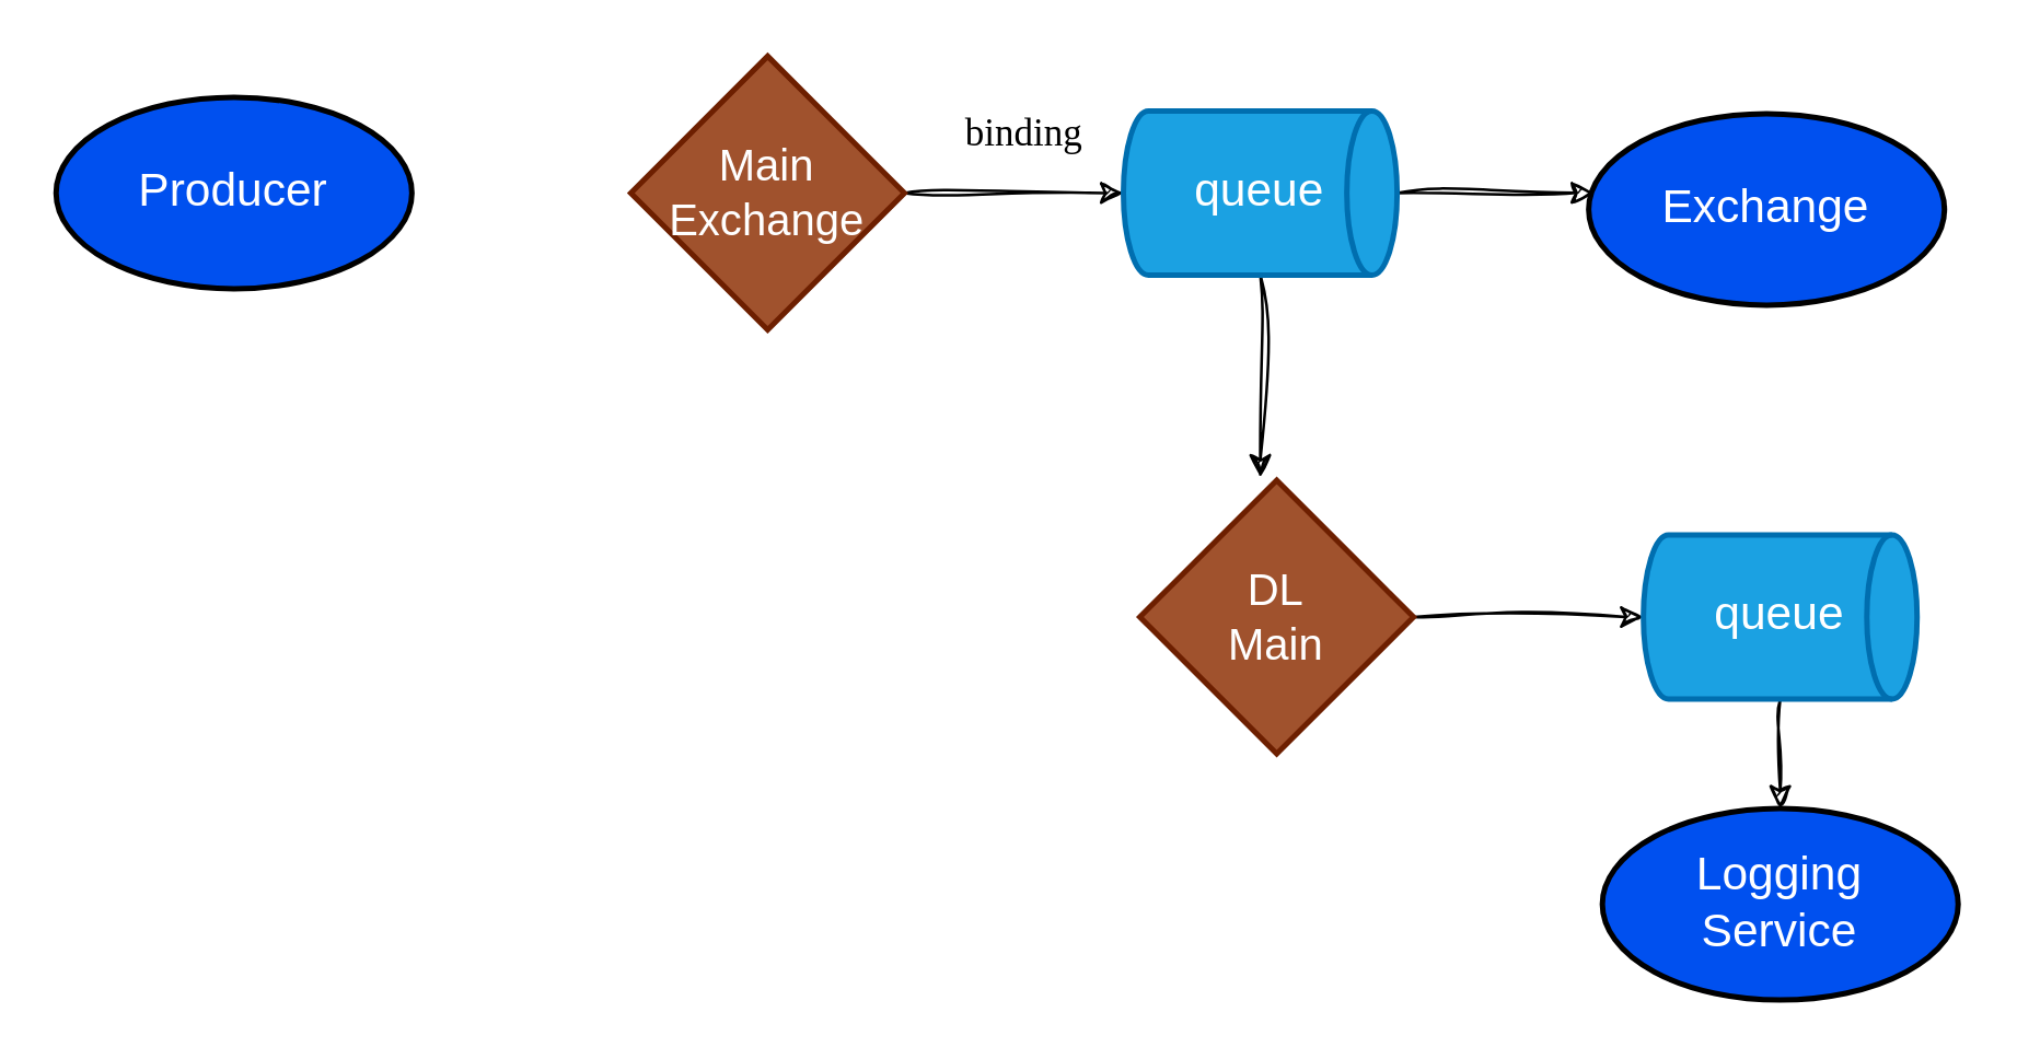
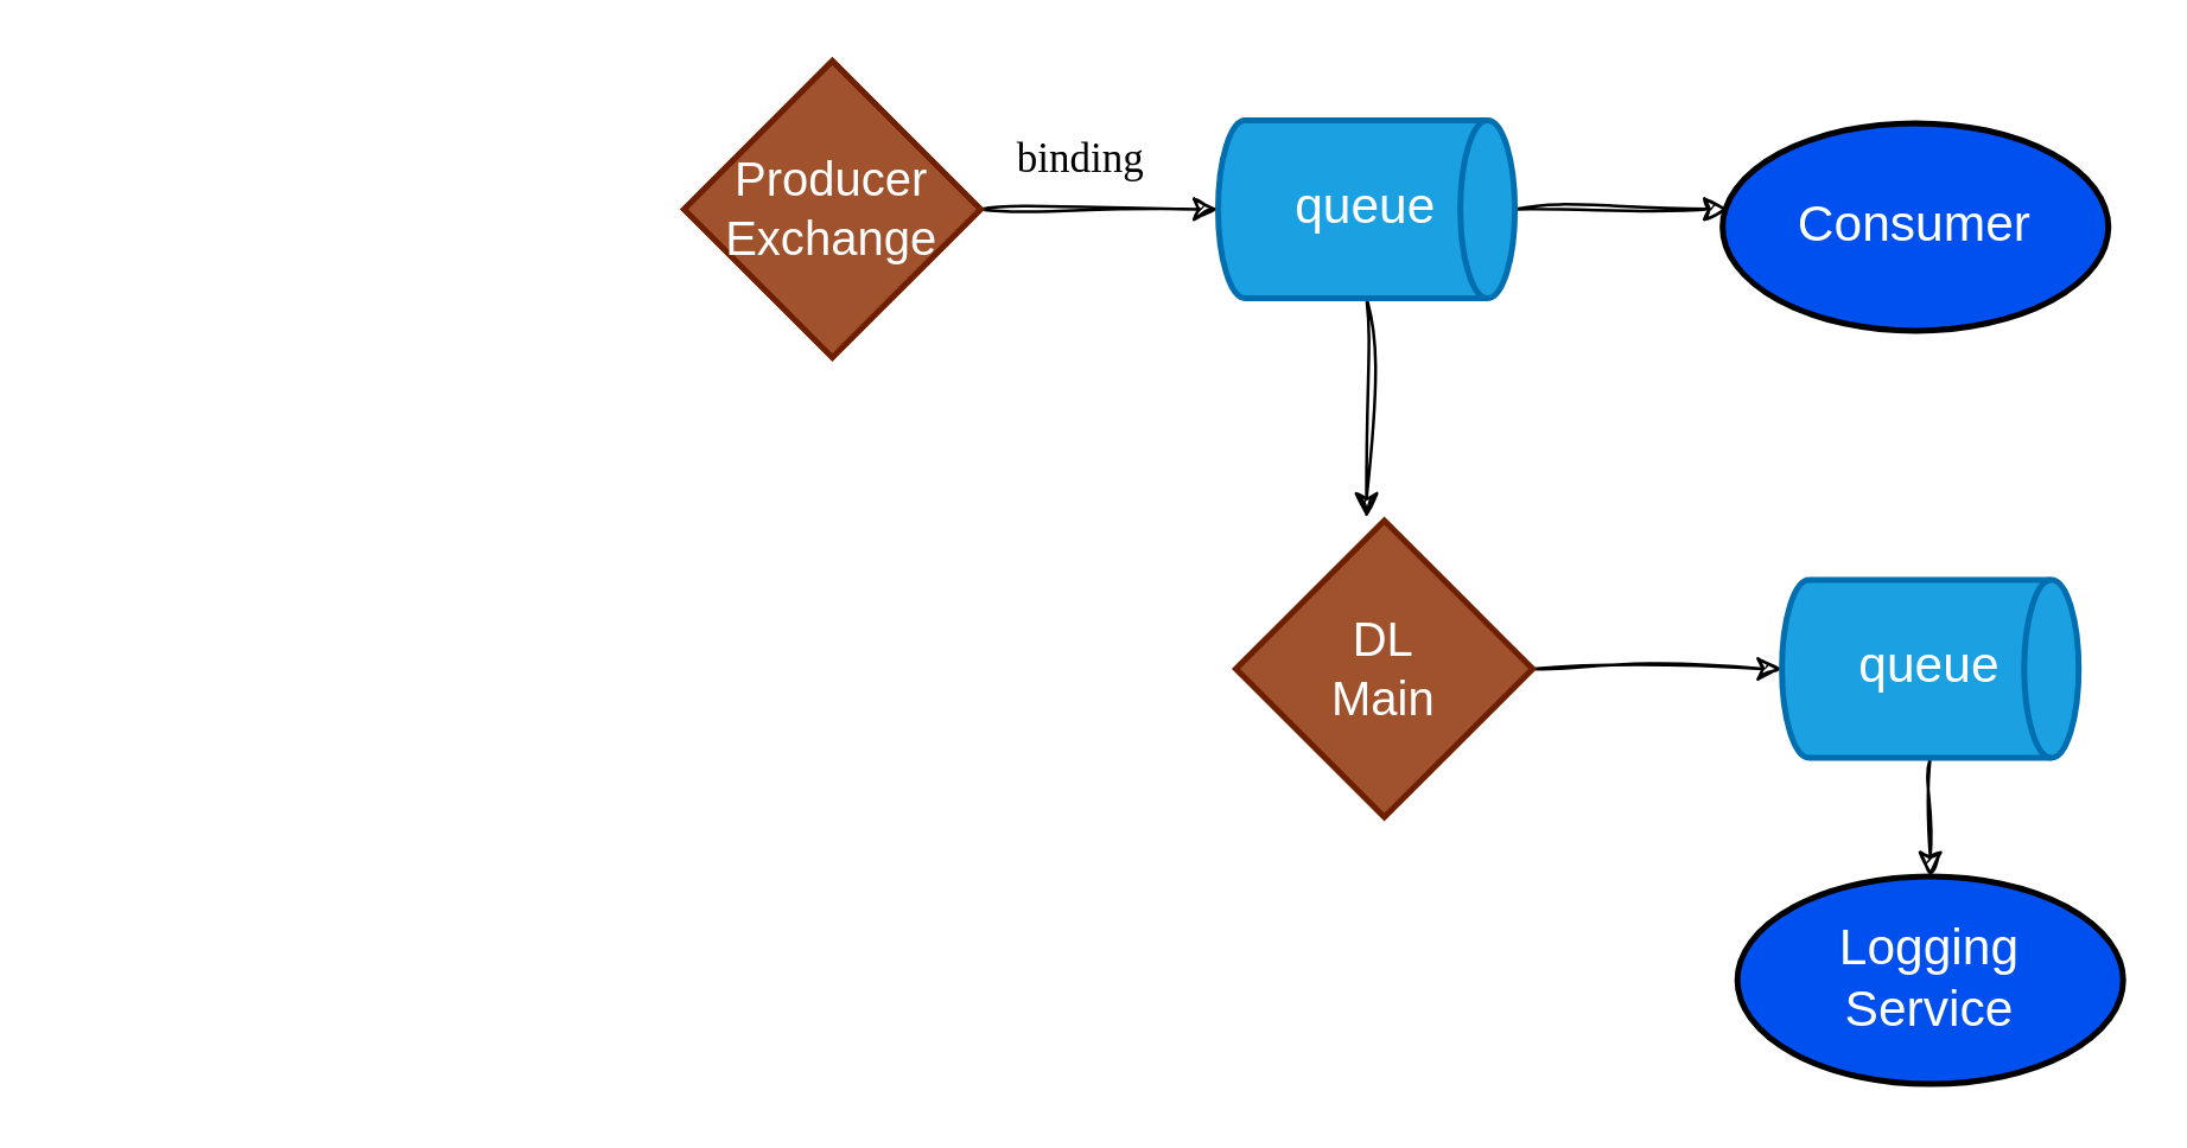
- <mxCell id="14" value="&lt;font style=&quot;font-size: 14px;&quot;&gt;binding&lt;/font&gt;" style="text;html=1;strokeColor=none;fillColor=none;align=center;verticalAlign=middle;whiteSpace=wrap;rounded=0;fontSize=20;fontFamily=Architects Daughter;" vertex="1" parent="1"><mxGeometry x="344" y="30" width="60" height="30" as="geometry" /></mxCell>
+ <mxCell id="14" value="&lt;font style=&quot;font-size: 14px;&quot;&gt;binding&lt;/font&gt;" style="text;html=1;strokeColor=none;fillColor=none;align=center;verticalAlign=middle;whiteSpace=wrap;rounded=0;fontSize=20;fontFamily=Architects Daughter;" vertex="1" parent="1"><mxGeometry x="334" y="35" width="60" height="30" as="geometry" /></mxCell>
- <mxCell id="2" value="Producer" style="strokeWidth=2;html=1;shape=mxgraph.flowchart.start_1;whiteSpace=wrap;fillColor=#0050ef;strokeColor=default;fontColor=#ffffff;fontSize=17;rounded=0;" vertex="1" parent="1"><mxGeometry x="20" y="35" width="130" height="70" as="geometry" /></mxCell>
- <mxCell id="6" value="Main&lt;br&gt;Exchange" style="strokeWidth=2;html=1;shape=mxgraph.flowchart.decision;whiteSpace=wrap;fillColor=#a0522d;strokeColor=#6D1F00;fontColor=#ffffff;fontSize=16;rounded=0;" vertex="1" parent="1"><mxGeometry x="230" y="20" width="100" height="100" as="geometry" /></mxCell>
+ <mxCell id="6" value="Producer&lt;br&gt;Exchange" style="strokeWidth=2;html=1;shape=mxgraph.flowchart.decision;whiteSpace=wrap;fillColor=#a0522d;strokeColor=#6D1F00;fontColor=#ffffff;fontSize=16;rounded=0;" vertex="1" parent="1"><mxGeometry x="230" y="20" width="100" height="100" as="geometry" /></mxCell>
- <mxCell id="3" value="Exchange" style="strokeWidth=2;html=1;shape=mxgraph.flowchart.start_1;whiteSpace=wrap;fillColor=#0050ef;strokeColor=default;fontColor=#ffffff;fontSize=17;rounded=0;" vertex="1" parent="1"><mxGeometry x="580" y="41" width="130" height="70" as="geometry" /></mxCell>
+ <mxCell id="3" value="Consumer" style="strokeWidth=2;html=1;shape=mxgraph.flowchart.start_1;whiteSpace=wrap;fillColor=#0050ef;strokeColor=default;fontColor=#ffffff;fontSize=17;rounded=0;" vertex="1" parent="1"><mxGeometry x="580" y="41" width="130" height="70" as="geometry" /></mxCell>
